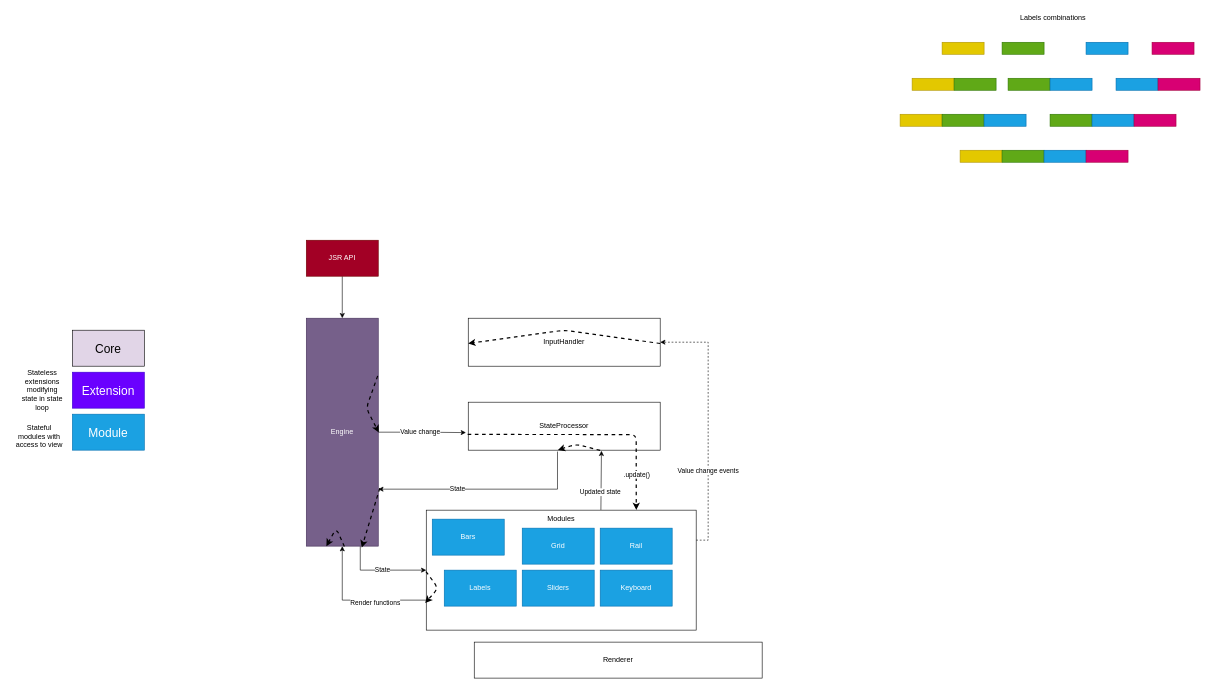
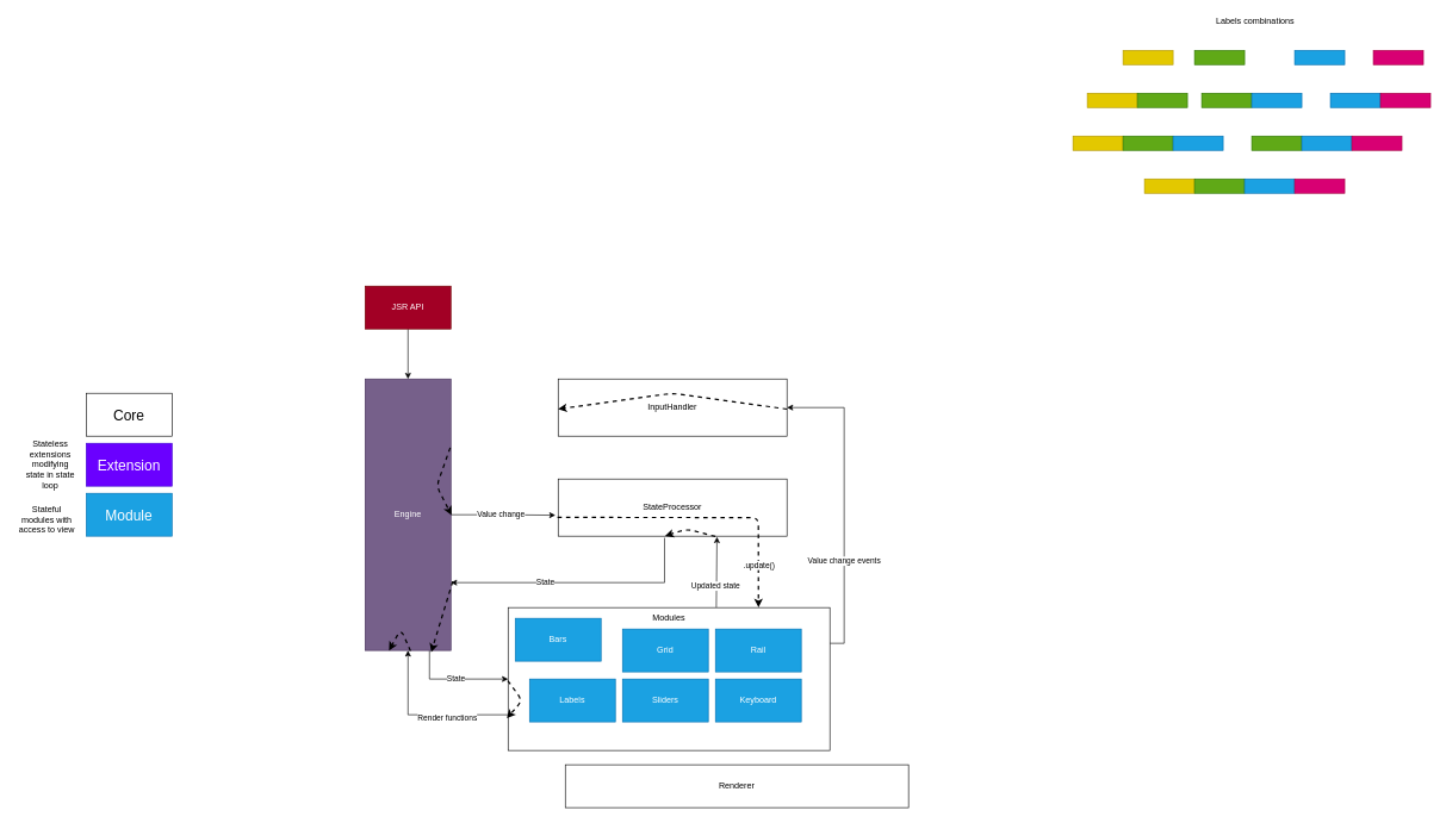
- <mxCell id="10" value="Core" style="rounded=0;whiteSpace=wrap;html=1;fontSize=20;fillColor=#e1d5e7;" parent="1" vertex="1"><mxGeometry x="120" y="550" width="120" height="60" as="geometry" /></mxCell>
+ <mxCell id="10" value="Core" style="rounded=0;whiteSpace=wrap;html=1;fontSize=20;" parent="1" vertex="1"><mxGeometry x="120" y="550" width="120" height="60" as="geometry" /></mxCell>
- <mxCell id="4" style="edgeStyle=orthogonalEdgeStyle;rounded=0;orthogonalLoop=1;jettySize=auto;html=1;exitX=1;exitY=0.25;exitDx=0;exitDy=0;entryX=1;entryY=0.5;entryDx=0;entryDy=0;dashed=1;" parent="1" source="6" target="40" edge="1"><mxGeometry relative="1" as="geometry" /></mxCell>
+ <mxCell id="4" style="edgeStyle=orthogonalEdgeStyle;rounded=0;orthogonalLoop=1;jettySize=auto;html=1;exitX=1;exitY=0.25;exitDx=0;exitDy=0;entryX=1;entryY=0.5;entryDx=0;entryDy=0;" parent="1" source="6" target="40" edge="1"><mxGeometry relative="1" as="geometry" /></mxCell>
